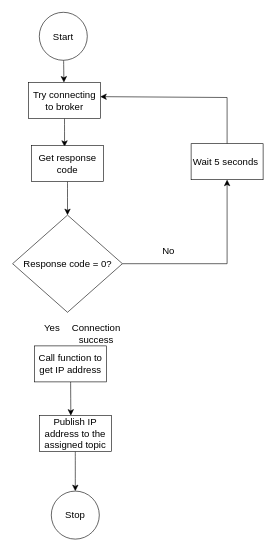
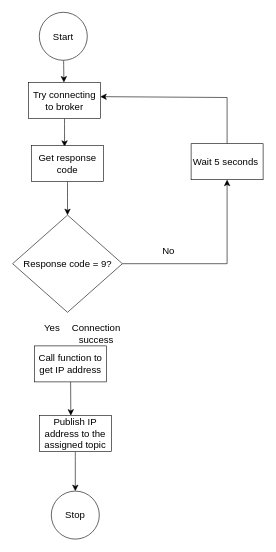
- <mxCell id="7" value="Response code = 0?" style="rhombus;whiteSpace=wrap;html=1;fontSize=16;" vertex="1" parent="1"><mxGeometry x="20.5" y="358" width="183" height="162" as="geometry" /></mxCell>
+ <mxCell id="7" value="Response code = 9?" style="rhombus;whiteSpace=wrap;html=1;fontSize=16;" vertex="1" parent="1"><mxGeometry x="20.5" y="358" width="183" height="162" as="geometry" /></mxCell>
